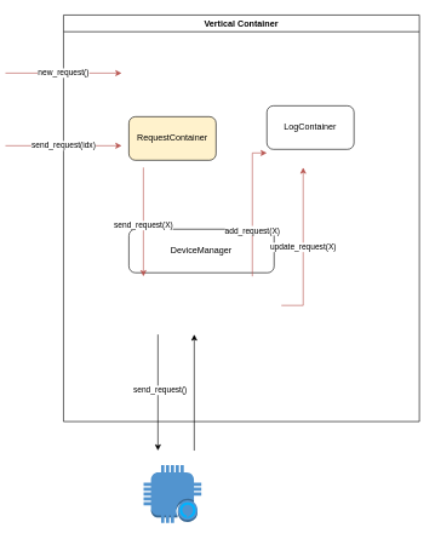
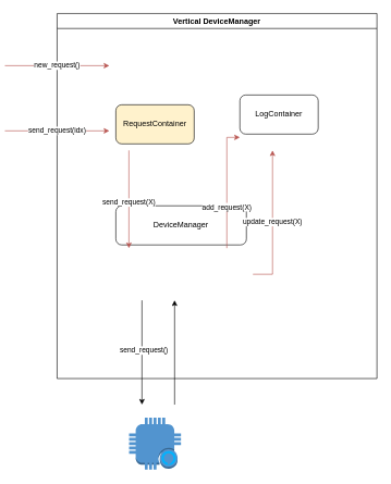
- <mxCell id="2" value="Vertical Container" style="swimlane;whiteSpace=wrap;html=1;" vertex="1" parent="1"><mxGeometry x="20" y="20" width="490" height="560" as="geometry" /></mxCell>
+ <mxCell id="2" value="Vertical DeviceManager" style="swimlane;whiteSpace=wrap;html=1;" vertex="1" parent="1"><mxGeometry x="20" y="20" width="490" height="560" as="geometry" /></mxCell>
